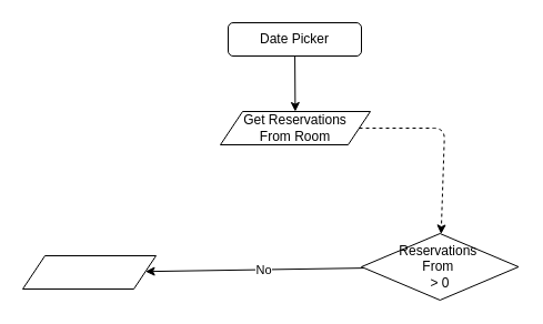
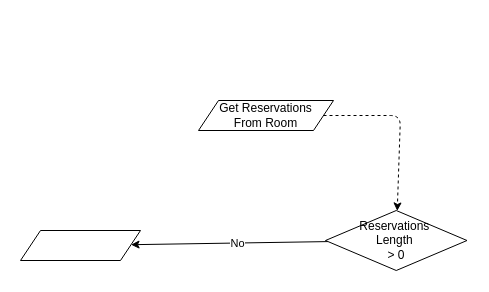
- <mxCell id="3" value="Date Picker" style="rounded=1;whiteSpace=wrap;html=1;" vertex="1" parent="1"><mxGeometry x="205" y="20" width="120" height="30" as="geometry" /></mxCell>
- <mxCell id="2" value="" style="edgeStyle=none;html=1;" edge="1" parent="1" source="3" target="5"><mxGeometry relative="1" as="geometry" /></mxCell>
- <mxCell id="8" value="Reservations&amp;nbsp;&lt;div&gt;From&amp;nbsp;&lt;div&gt;&amp;gt; 0&lt;/div&gt;&lt;/div&gt;" style="rhombus;whiteSpace=wrap;html=1;" vertex="1" parent="1"><mxGeometry x="325" y="210" width="141.5" height="60" as="geometry" /></mxCell>
+ <mxCell id="8" value="Reservations&amp;nbsp;&lt;div&gt;Length&amp;nbsp;&lt;div&gt;&amp;gt; 0&lt;/div&gt;&lt;/div&gt;" style="rhombus;whiteSpace=wrap;html=1;" vertex="1" parent="1"><mxGeometry x="325" y="210" width="141.5" height="60" as="geometry" /></mxCell>
